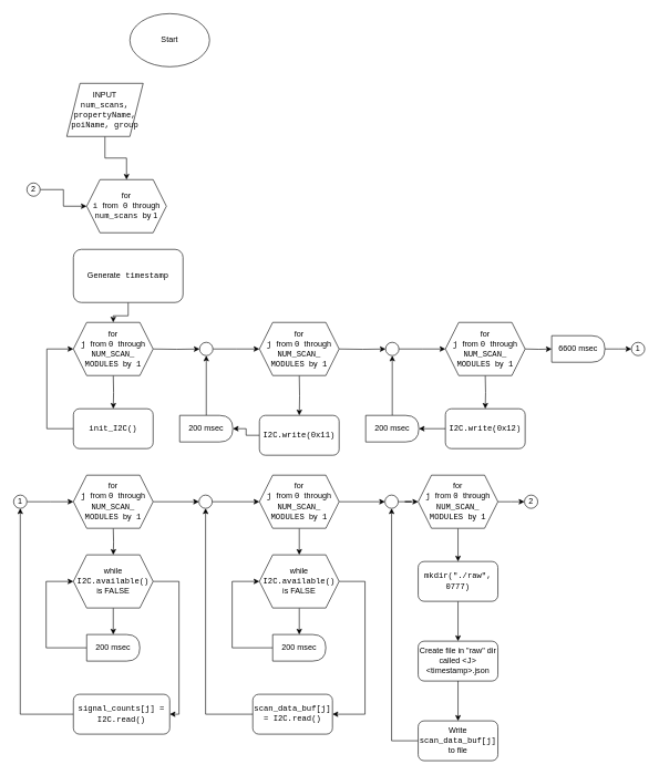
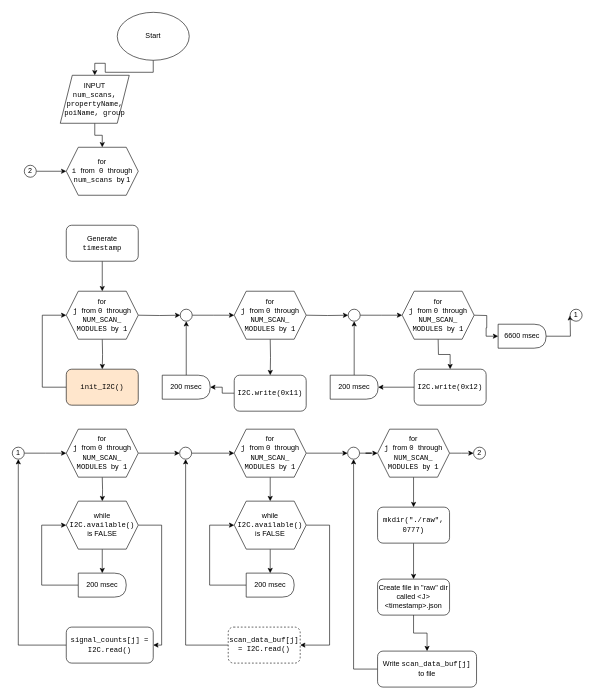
+ <mxCell id="8" style="edgeStyle=orthogonalEdgeStyle;rounded=0;orthogonalLoop=1;jettySize=auto;html=1;entryX=0.5;entryY=0;entryDx=0;entryDy=0;fontFamily=Courier New;" parent="1" source="9" target="11" edge="1"><mxGeometry relative="1" as="geometry" /></mxCell>
- <mxCell id="12" value="&lt;div&gt;for&lt;/div&gt;&lt;div&gt;&lt;font face=&quot;Courier New&quot;&gt;i &lt;font face=&quot;Helvetica&quot;&gt;from&lt;/font&gt; 0 &lt;font face=&quot;Helvetica&quot;&gt;through&lt;/font&gt; num_scans &lt;/font&gt;by 1&lt;br&gt;&lt;/div&gt;" style="shape=hexagon;perimeter=hexagonPerimeter2;whiteSpace=wrap;html=1;fixedSize=1;" parent="1" vertex="1"><mxGeometry x="130" y="270" width="120" height="80" as="geometry" /></mxCell>
+ <mxCell id="12" value="&lt;div&gt;for&lt;/div&gt;&lt;div&gt;&lt;font face=&quot;Courier New&quot;&gt;i &lt;font face=&quot;Helvetica&quot;&gt;from&lt;/font&gt; 0 &lt;font face=&quot;Helvetica&quot;&gt;through&lt;/font&gt; num_scans &lt;/font&gt;by 1&lt;br&gt;&lt;/div&gt;" style="shape=hexagon;perimeter=hexagonPerimeter2;whiteSpace=wrap;html=1;fixedSize=1;" parent="1" vertex="1"><mxGeometry x="110" y="245" width="120" height="80" as="geometry" /></mxCell>
- <mxCell id="14" value="Generate&lt;font face=&quot;Courier New&quot;&gt; timestamp&lt;/font&gt;" style="rounded=1;whiteSpace=wrap;html=1;" parent="1" vertex="1"><mxGeometry x="110" y="375" width="165" height="80" as="geometry" /></mxCell>
+ <mxCell id="14" value="Generate&lt;font face=&quot;Courier New&quot;&gt; timestamp&lt;/font&gt;" style="rounded=1;whiteSpace=wrap;html=1;" parent="1" vertex="1"><mxGeometry x="110" y="375" width="120" height="60" as="geometry" /></mxCell>
- <mxCell id="33" value="&lt;font face=&quot;Helvetica&quot;&gt;6600 msec&lt;br&gt;&lt;/font&gt;" style="shape=delay;whiteSpace=wrap;html=1;fontFamily=Courier New;" parent="1" vertex="1"><mxGeometry x="830" y="505" width="80" height="40" as="geometry" /></mxCell>
+ <mxCell id="33" value="&lt;font face=&quot;Helvetica&quot;&gt;6600 msec&lt;br&gt;&lt;/font&gt;" style="shape=delay;whiteSpace=wrap;html=1;fontFamily=Courier New;" parent="1" vertex="1"><mxGeometry x="830" y="540" width="80" height="40" as="geometry" /></mxCell>
- <mxCell id="3" value="init_I2C()" style="rounded=1;whiteSpace=wrap;html=1;fontFamily=Courier New;" parent="1" vertex="1"><mxGeometry x="110" y="615" width="120" height="60" as="geometry" /></mxCell>
+ <mxCell id="3" value="init_I2C()" style="rounded=1;whiteSpace=wrap;html=1;fontFamily=Courier New;fillColor=#ffe6cc;" parent="1" vertex="1"><mxGeometry x="110" y="615" width="120" height="60" as="geometry" /></mxCell>
- <mxCell id="22" value="I2C.write(0x12)" style="rounded=1;whiteSpace=wrap;html=1;fontFamily=Courier New;" parent="1" vertex="1"><mxGeometry x="670" y="615" width="120" height="60" as="geometry" /></mxCell>
+ <mxCell id="22" value="I2C.write(0x12)" style="rounded=1;whiteSpace=wrap;html=1;fontFamily=Courier New;" parent="1" vertex="1"><mxGeometry x="690" y="615" width="120" height="60" as="geometry" /></mxCell>
- <mxCell id="55" value="scan_data_buf[j] = I2C.read()" style="rounded=1;whiteSpace=wrap;html=1;fontFamily=Courier New;" parent="1" vertex="1"><mxGeometry x="380" y="1045" width="120" height="60" as="geometry" /></mxCell>
+ <mxCell id="55" value="scan_data_buf[j] = I2C.read()" style="rounded=1;whiteSpace=wrap;html=1;fontFamily=Courier New;dashed=1;" parent="1" vertex="1"><mxGeometry x="380" y="1045" width="120" height="60" as="geometry" /></mxCell>
- <mxCell id="64" value="&lt;div&gt;&lt;font face=&quot;Helvetica&quot;&gt;Write &lt;font face=&quot;Courier New&quot;&gt;scan_data_buf[j] &lt;/font&gt;to file&lt;br&gt;&lt;/font&gt;&lt;/div&gt;" style="rounded=1;whiteSpace=wrap;html=1;fontFamily=Courier New;" parent="1" vertex="1"><mxGeometry x="629" y="1085" width="120" height="60" as="geometry" /></mxCell>
+ <mxCell id="64" value="&lt;div&gt;&lt;font face=&quot;Helvetica&quot;&gt;Write &lt;font face=&quot;Courier New&quot;&gt;scan_data_buf[j] &lt;/font&gt;to file&lt;br&gt;&lt;/font&gt;&lt;/div&gt;" style="rounded=1;whiteSpace=wrap;html=1;fontFamily=Courier New;" parent="1" vertex="1"><mxGeometry x="629" y="1085" width="165" height="60" as="geometry" /></mxCell>
